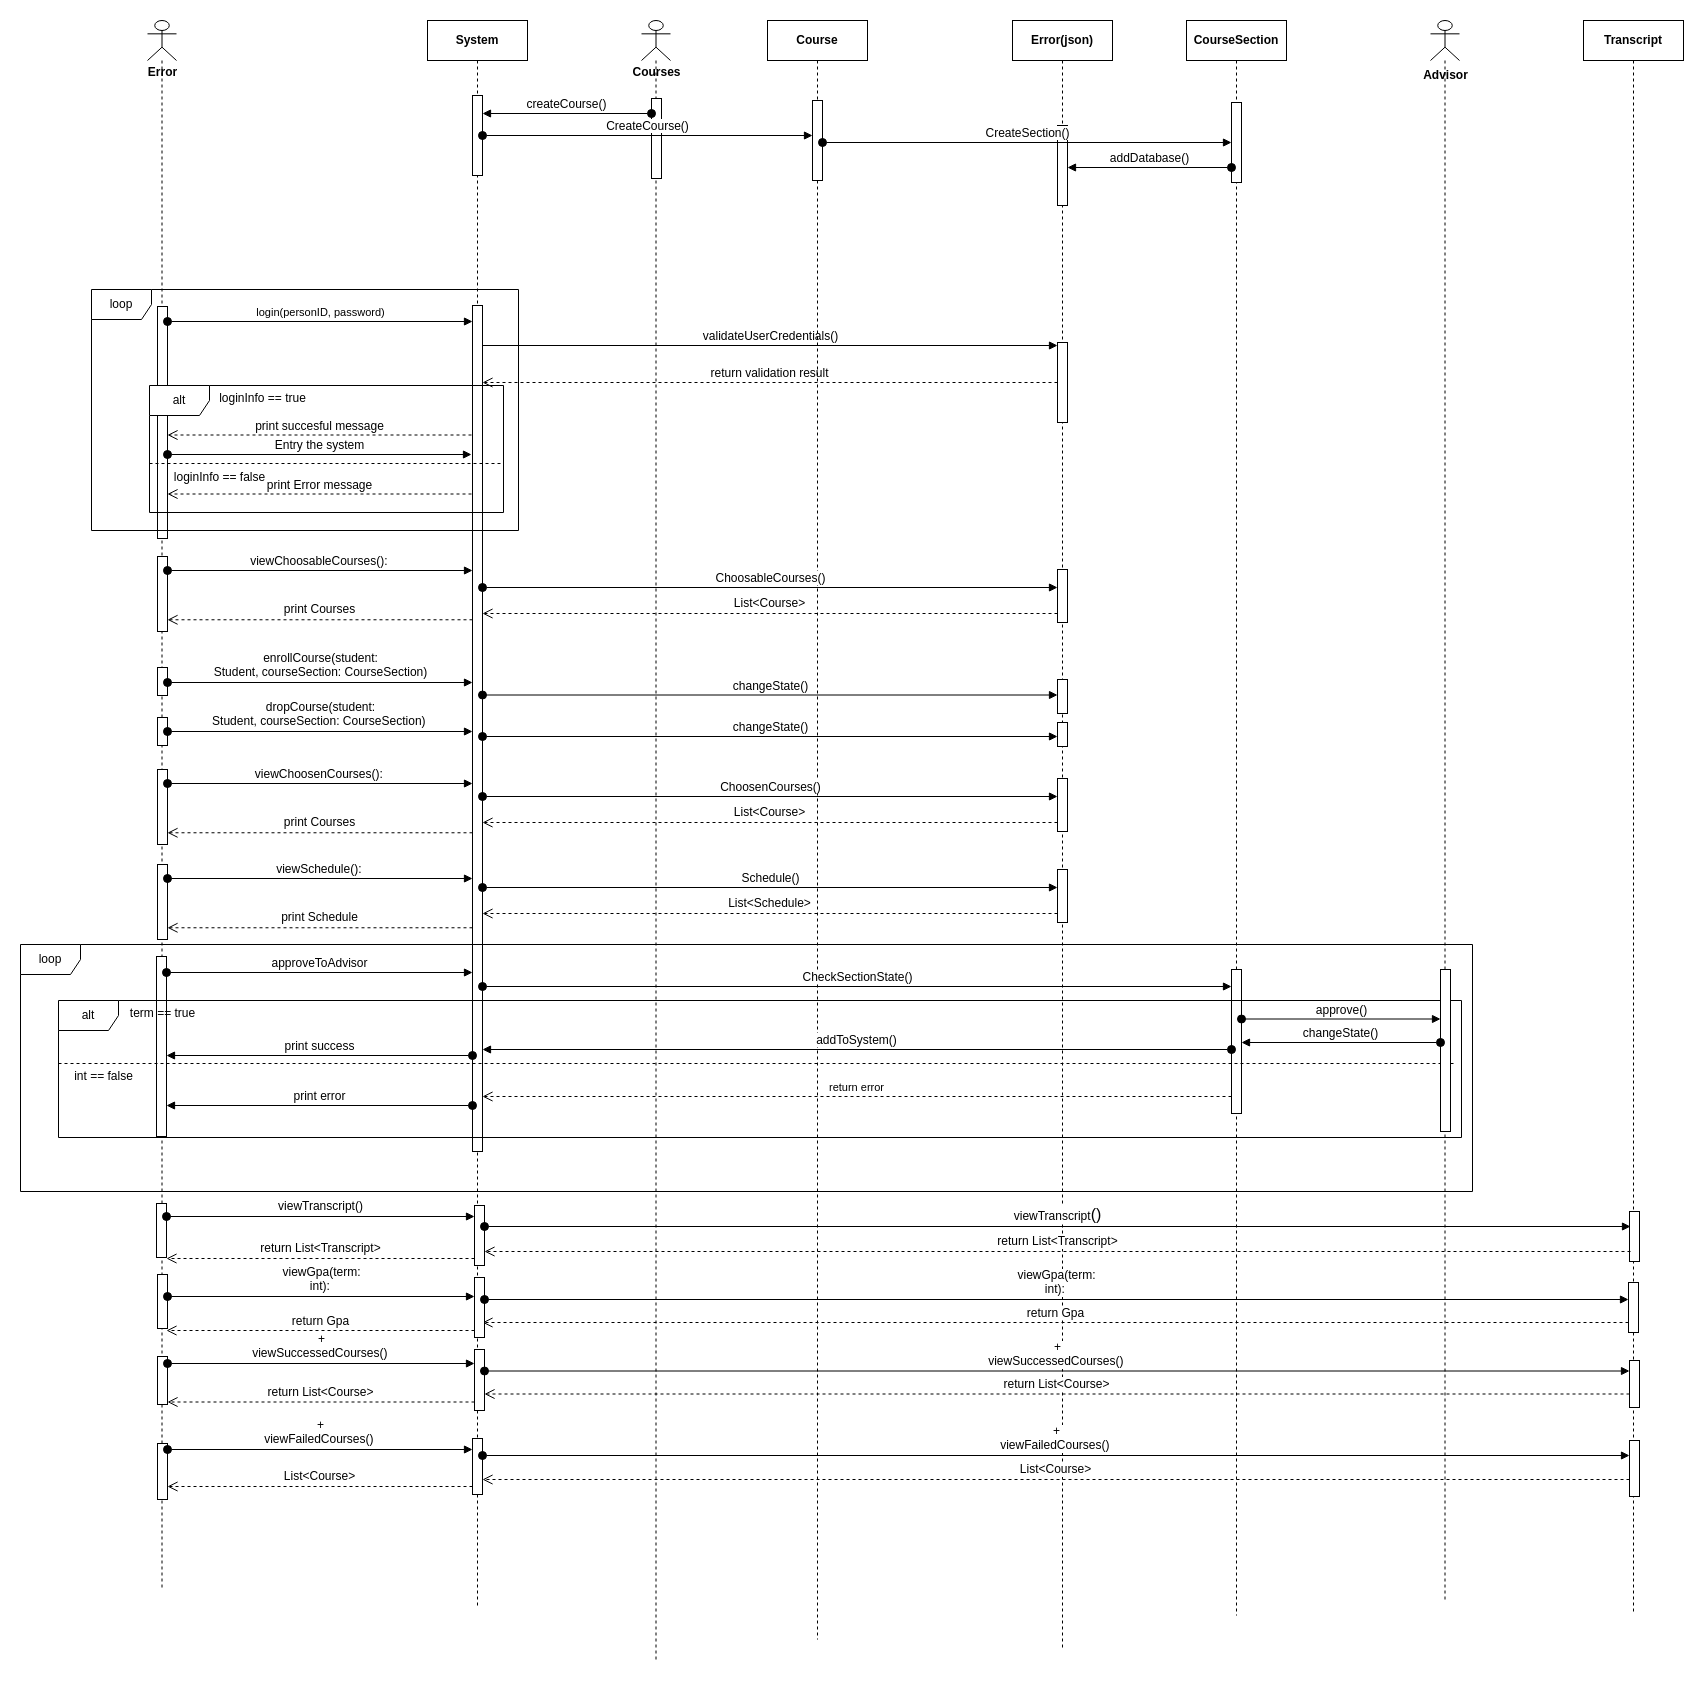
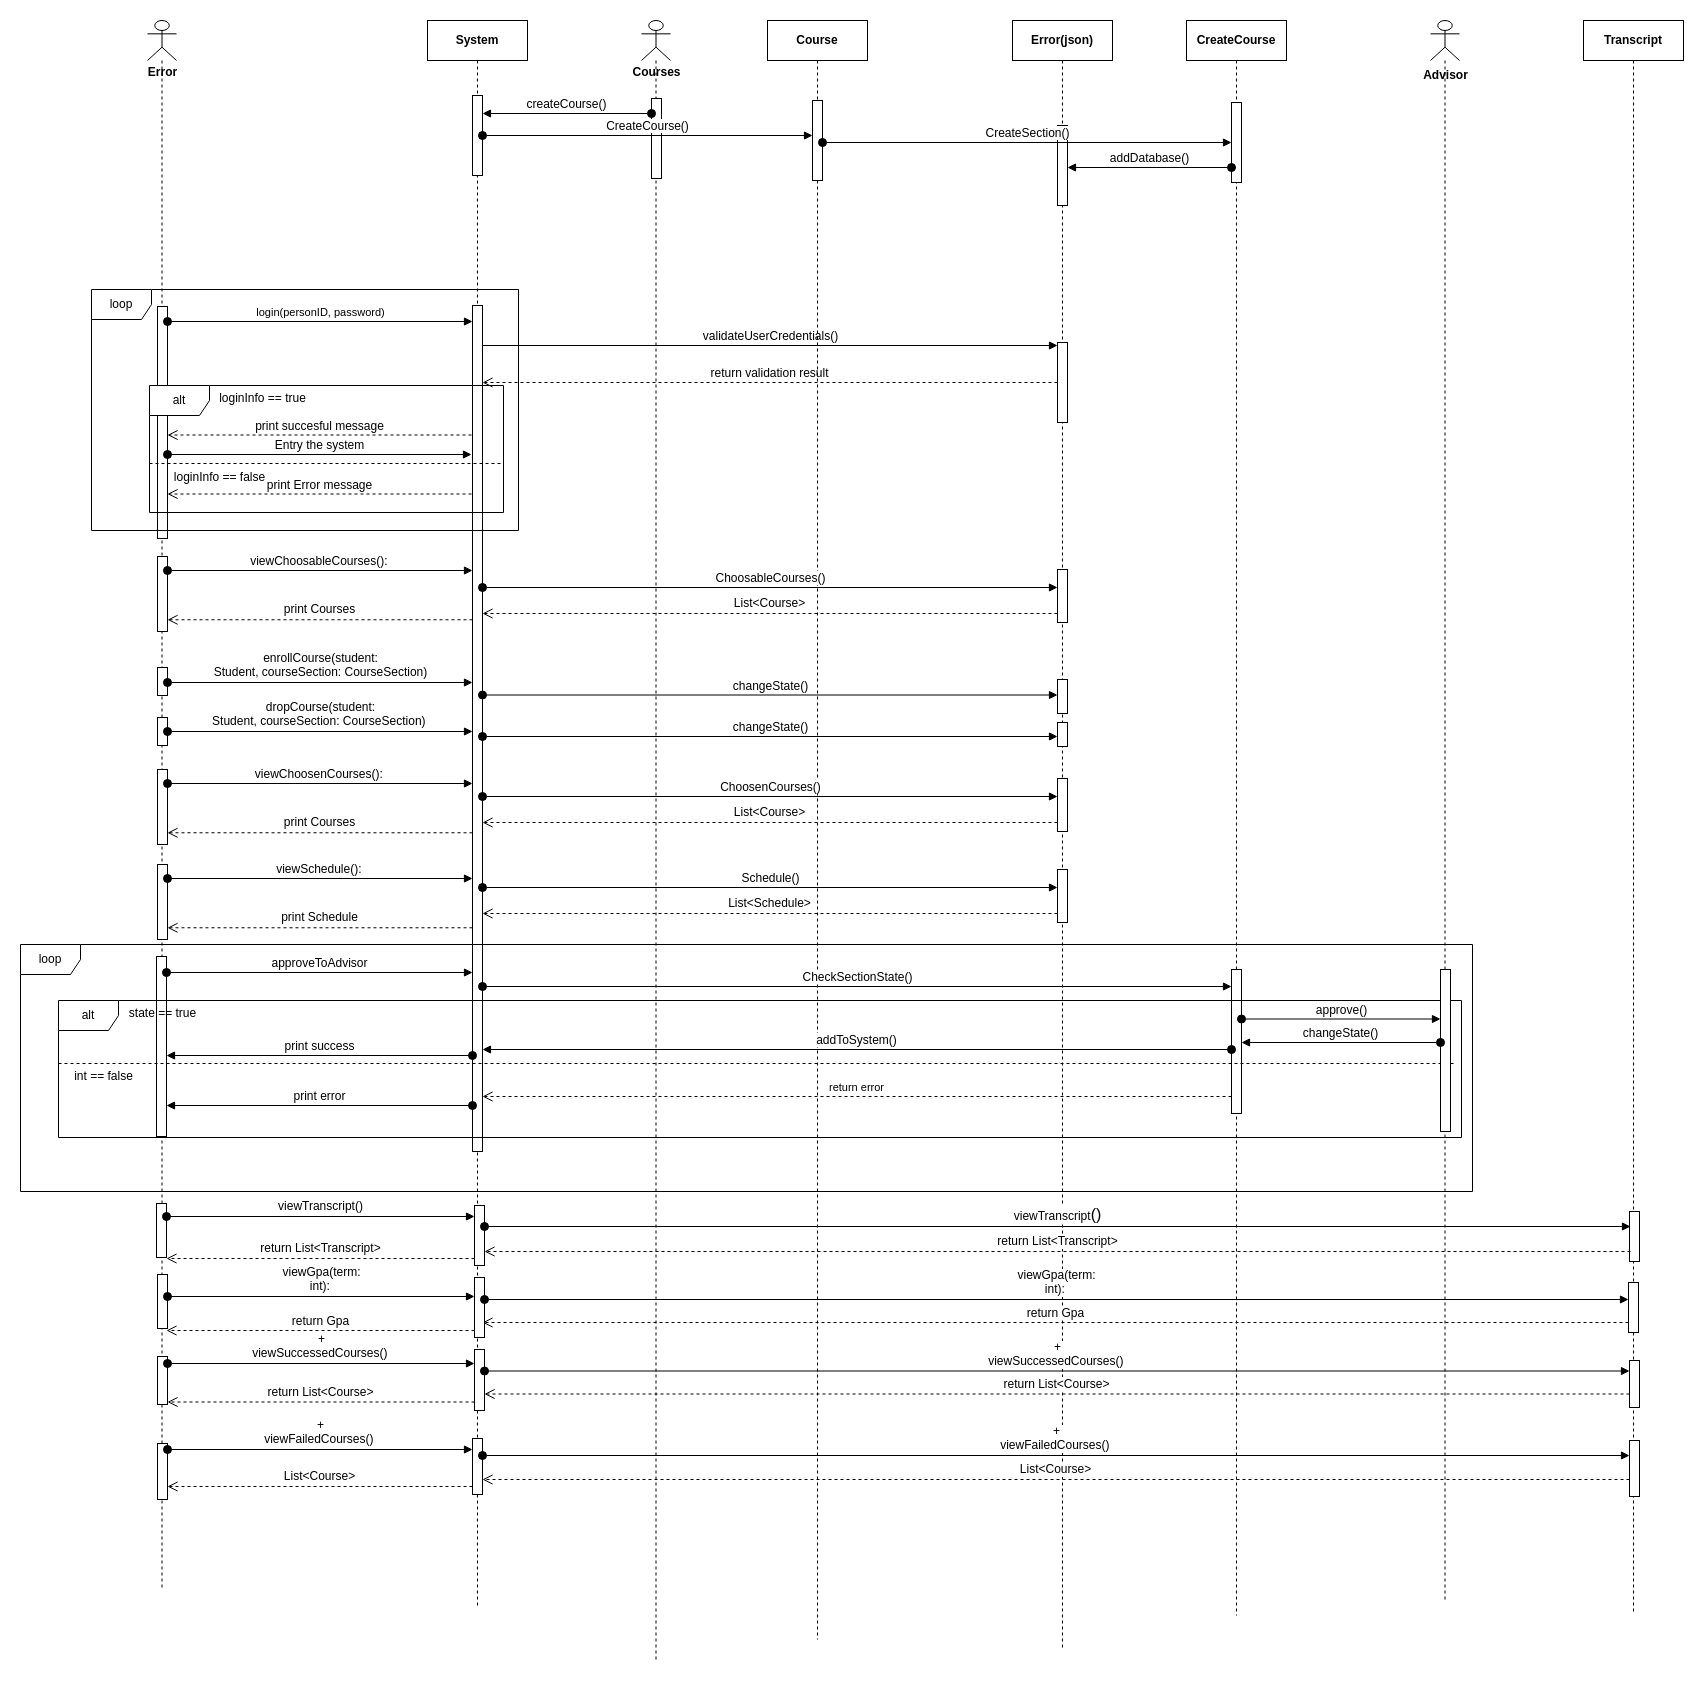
- <mxCell id="44" value="&lt;font color=&quot;#000000&quot;&gt;&lt;b&gt;CourseSection&lt;/b&gt;&lt;/font&gt;" style="shape=umlLifeline;perimeter=lifelinePerimeter;whiteSpace=wrap;html=1;container=1;dropTarget=0;collapsible=0;recursiveResize=0;outlineConnect=0;portConstraint=eastwest;newEdgeStyle={&quot;curved&quot;:0,&quot;rounded&quot;:0};labelBackgroundColor=none;" parent="1" vertex="1"><mxGeometry x="1186" y="20" width="100" height="1595" as="geometry" /></mxCell>
+ <mxCell id="44" value="&lt;font color=&quot;#000000&quot;&gt;&lt;b&gt;CreateCourse&lt;/b&gt;&lt;/font&gt;" style="shape=umlLifeline;perimeter=lifelinePerimeter;whiteSpace=wrap;html=1;container=1;dropTarget=0;collapsible=0;recursiveResize=0;outlineConnect=0;portConstraint=eastwest;newEdgeStyle={&quot;curved&quot;:0,&quot;rounded&quot;:0};labelBackgroundColor=none;" parent="1" vertex="1"><mxGeometry x="1186" y="20" width="100" height="1595" as="geometry" /></mxCell>
- <mxCell id="74" value="term == true" style="text;html=1;align=center;verticalAlign=middle;resizable=0;points=[];autosize=1;strokeColor=none;fillColor=none;" vertex="1" parent="1"><mxGeometry x="119" y="1000" width="85" height="26" as="geometry" /></mxCell>
+ <mxCell id="74" value="state == true" style="text;html=1;align=center;verticalAlign=middle;resizable=0;points=[];autosize=1;strokeColor=none;fillColor=none;" vertex="1" parent="1"><mxGeometry x="119" y="1000" width="85" height="26" as="geometry" /></mxCell>
